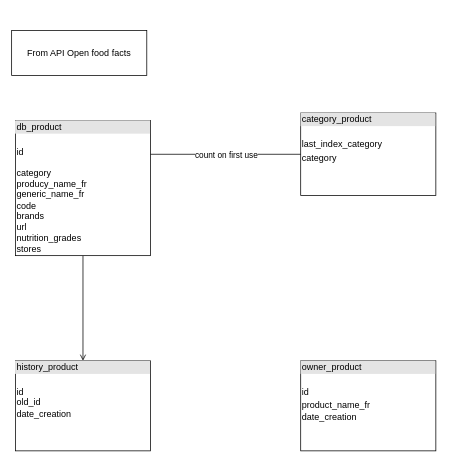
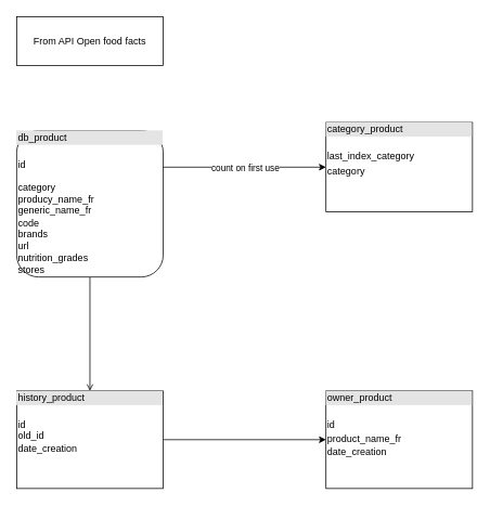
- <mxCell id="8" value="From API Open food facts" style="rounded=0;whiteSpace=wrap;html=1;" vertex="1" parent="1"><mxGeometry x="15" y="40" width="180" height="60" as="geometry" /></mxCell>
+ <mxCell id="8" value="From API Open food facts" style="rounded=0;whiteSpace=wrap;html=1;" vertex="1" parent="1"><mxGeometry x="20" y="20" width="180" height="60" as="geometry" /></mxCell>
- <mxCell id="9" value="" style="endArrow=none;html=1;exitX=1;exitY=0.25;exitDx=0;exitDy=0;entryX=0;entryY=0.5;entryDx=0;entryDy=0;" edge="1" parent="1" source="3" target="6"><mxGeometry relative="1" as="geometry"><mxPoint x="280" y="390" as="sourcePoint" /><mxPoint x="380" y="390" as="targetPoint" /></mxGeometry></mxCell>
+ <mxCell id="9" value="" style="endArrow=classic;html=1;exitX=1;exitY=0.25;exitDx=0;exitDy=0;entryX=0;entryY=0.5;entryDx=0;entryDy=0;" edge="1" parent="1" source="3" target="6"><mxGeometry relative="1" as="geometry"><mxPoint x="280" y="390" as="sourcePoint" /><mxPoint x="380" y="390" as="targetPoint" /></mxGeometry></mxCell>
- <mxCell id="3" value="&lt;div style=&quot;box-sizing: border-box ; width: 100% ; background: #e4e4e4 ; padding: 2px&quot;&gt;db_product&lt;/div&gt;&lt;table style=&quot;width: 100% ; font-size: 1em&quot; cellpadding=&quot;2&quot; cellspacing=&quot;0&quot;&gt;&lt;tbody&gt;&lt;tr&gt;&lt;td&gt;&lt;br&gt;id&lt;br&gt;&lt;br&gt;category&lt;br&gt;producy_name_fr&lt;br&gt;generic_name_fr&lt;br&gt;code&lt;br&gt;brands&lt;br&gt;url&lt;br&gt;nutrition_grades&lt;br&gt;stores&lt;br&gt;&lt;br&gt;&lt;/td&gt;&lt;td&gt;&lt;br&gt;&lt;/td&gt;&lt;/tr&gt;&lt;tr&gt;&lt;td&gt;&lt;br&gt;&lt;/td&gt;&lt;td&gt;&lt;br&gt;&lt;/td&gt;&lt;/tr&gt;&lt;tr&gt;&lt;td&gt;&lt;/td&gt;&lt;td&gt;&lt;br&gt;&lt;/td&gt;&lt;/tr&gt;&lt;/tbody&gt;&lt;/table&gt;" style="verticalAlign=top;align=left;overflow=fill;html=1;" parent="1" vertex="1"><mxGeometry x="20" y="160" width="180" height="180" as="geometry" /></mxCell>
+ <mxCell id="3" value="&lt;div style=&quot;box-sizing: border-box ; width: 100% ; background: #e4e4e4 ; padding: 2px&quot;&gt;db_product&lt;/div&gt;&lt;table style=&quot;width: 100% ; font-size: 1em&quot; cellpadding=&quot;2&quot; cellspacing=&quot;0&quot;&gt;&lt;tbody&gt;&lt;tr&gt;&lt;td&gt;&lt;br&gt;id&lt;br&gt;&lt;br&gt;category&lt;br&gt;producy_name_fr&lt;br&gt;generic_name_fr&lt;br&gt;code&lt;br&gt;brands&lt;br&gt;url&lt;br&gt;nutrition_grades&lt;br&gt;stores&lt;br&gt;&lt;br&gt;&lt;/td&gt;&lt;td&gt;&lt;br&gt;&lt;/td&gt;&lt;/tr&gt;&lt;tr&gt;&lt;td&gt;&lt;br&gt;&lt;/td&gt;&lt;td&gt;&lt;br&gt;&lt;/td&gt;&lt;/tr&gt;&lt;tr&gt;&lt;td&gt;&lt;/td&gt;&lt;td&gt;&lt;br&gt;&lt;/td&gt;&lt;/tr&gt;&lt;/tbody&gt;&lt;/table&gt;" style="verticalAlign=top;align=left;overflow=fill;html=1;rounded=1;" parent="1" vertex="1"><mxGeometry x="20" y="160" width="180" height="180" as="geometry" /></mxCell>
+ <mxCell id="4" style="edgeStyle=orthogonalEdgeStyle;rounded=0;orthogonalLoop=1;jettySize=auto;html=1;exitX=1;exitY=0.5;exitDx=0;exitDy=0;" edge="1" parent="1" source="5" target="7"><mxGeometry relative="1" as="geometry" /></mxCell>
